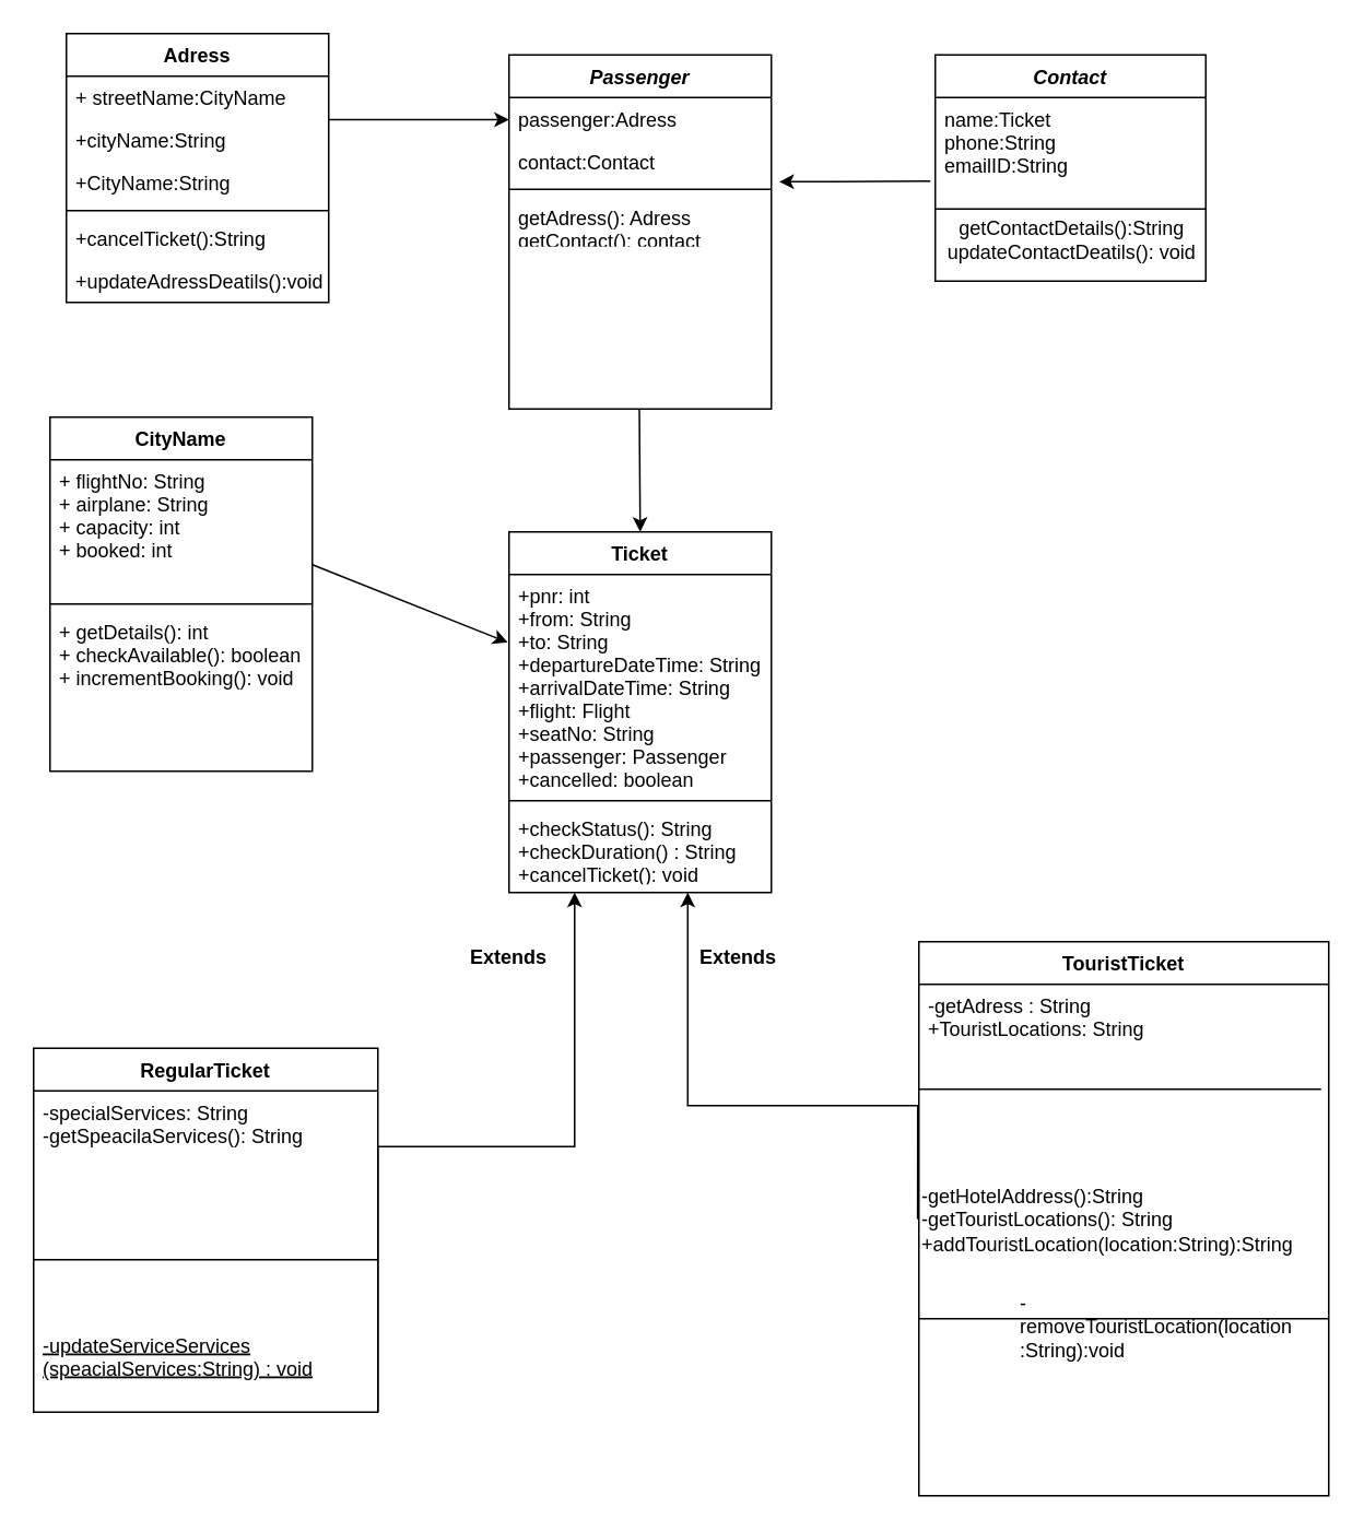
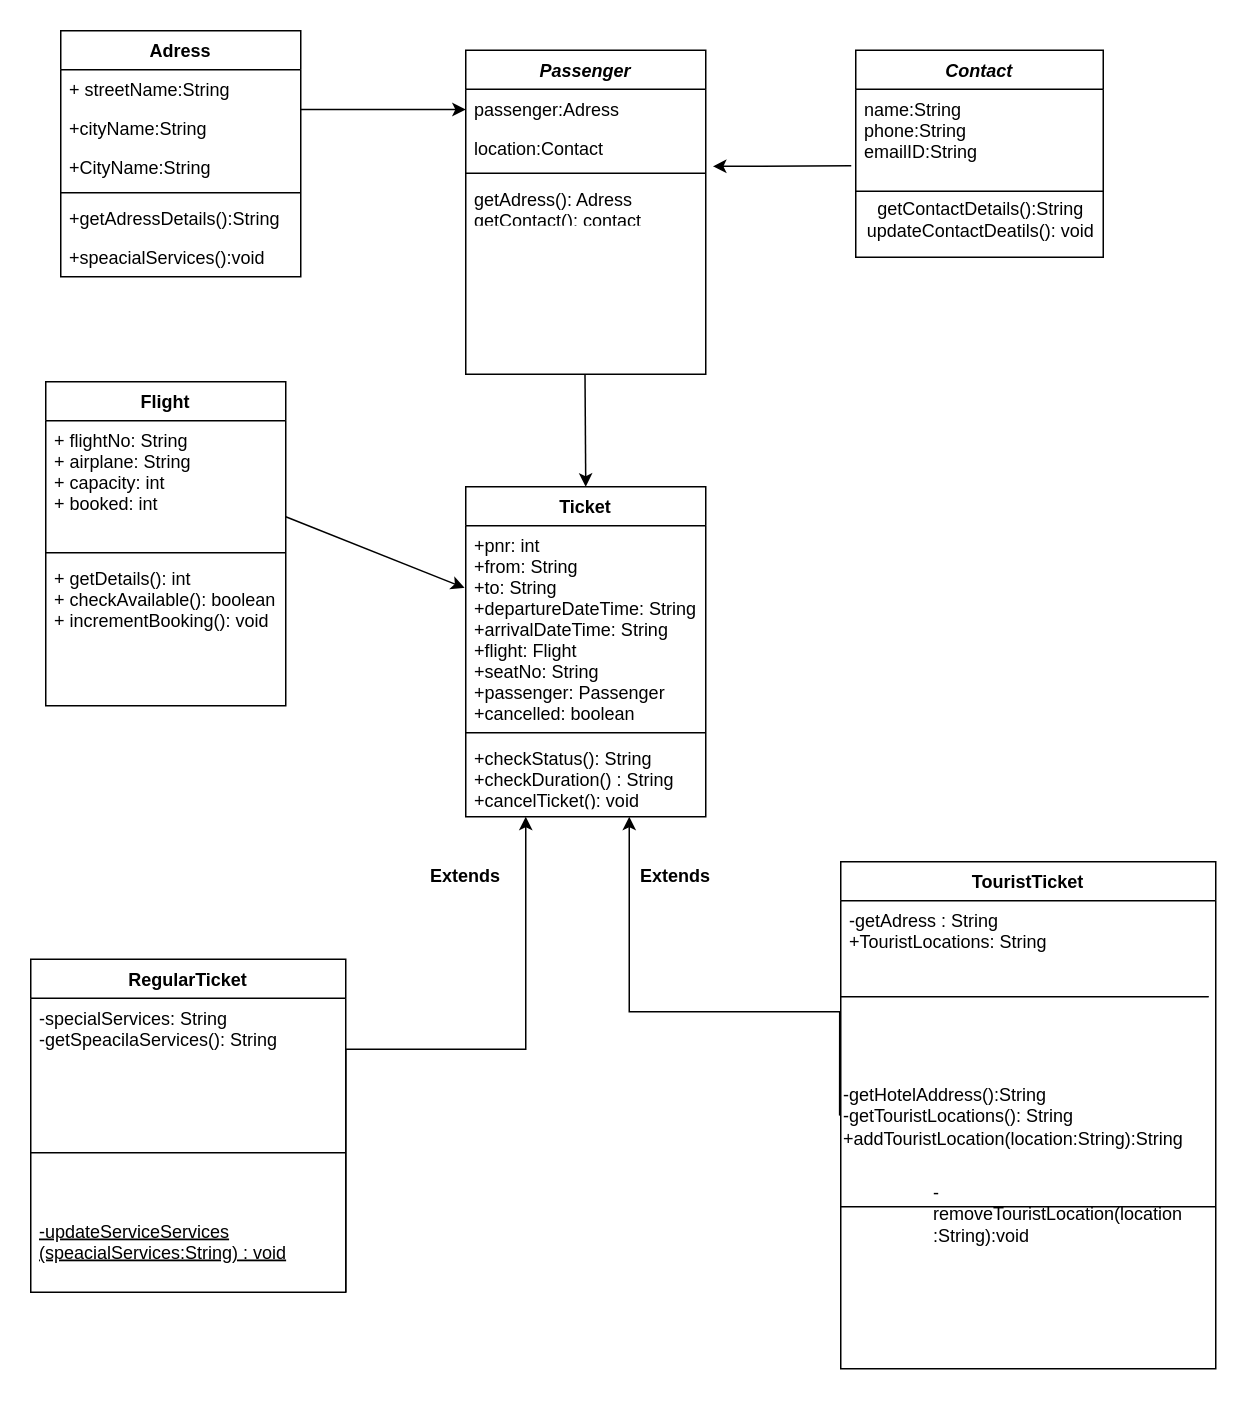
- <mxCell id="19" value="+ streetName:CityName" style="text;align=left;verticalAlign=top;spacingLeft=4;spacingRight=4;overflow=hidden;rotatable=0;points=[[0,0.5],[1,0.5]];portConstraint=eastwest;" vertex="1" parent="18"><mxGeometry y="26" width="160" height="26" as="geometry" /></mxCell>
+ <mxCell id="19" value="+ streetName:String" style="text;align=left;verticalAlign=top;spacingLeft=4;spacingRight=4;overflow=hidden;rotatable=0;points=[[0,0.5],[1,0.5]];portConstraint=eastwest;" vertex="1" parent="18"><mxGeometry y="26" width="160" height="26" as="geometry" /></mxCell>
- <mxCell id="3" value="name:Ticket&#10;phone:String&#10;emailID:String" style="text;align=left;verticalAlign=top;spacingLeft=4;spacingRight=4;overflow=hidden;rotatable=0;points=[[0,0.5],[1,0.5]];portConstraint=eastwest;" parent="2" vertex="1"><mxGeometry y="26" width="165" height="64" as="geometry" /></mxCell>
+ <mxCell id="3" value="name:String&#10;phone:String&#10;emailID:String" style="text;align=left;verticalAlign=top;spacingLeft=4;spacingRight=4;overflow=hidden;rotatable=0;points=[[0,0.5],[1,0.5]];portConstraint=eastwest;" parent="2" vertex="1"><mxGeometry y="26" width="165" height="64" as="geometry" /></mxCell>
- <mxCell id="15" value="contact:Contact" style="text;align=left;verticalAlign=top;spacingLeft=4;spacingRight=4;overflow=hidden;rotatable=0;points=[[0,0.5],[1,0.5]];portConstraint=eastwest;rounded=0;shadow=0;html=0;" parent="13" vertex="1"><mxGeometry y="52" width="160" height="26" as="geometry" /></mxCell>
+ <mxCell id="15" value="location:Contact" style="text;align=left;verticalAlign=top;spacingLeft=4;spacingRight=4;overflow=hidden;rotatable=0;points=[[0,0.5],[1,0.5]];portConstraint=eastwest;rounded=0;shadow=0;html=0;" parent="13" vertex="1"><mxGeometry y="52" width="160" height="26" as="geometry" /></mxCell>
- <mxCell id="23" value="+cancelTicket():String" style="text;align=left;verticalAlign=top;spacingLeft=4;spacingRight=4;overflow=hidden;rotatable=0;points=[[0,0.5],[1,0.5]];portConstraint=eastwest;" vertex="1" parent="18"><mxGeometry y="112" width="160" height="26" as="geometry" /></mxCell>
+ <mxCell id="23" value="+getAdressDetails():String" style="text;align=left;verticalAlign=top;spacingLeft=4;spacingRight=4;overflow=hidden;rotatable=0;points=[[0,0.5],[1,0.5]];portConstraint=eastwest;" vertex="1" parent="18"><mxGeometry y="112" width="160" height="26" as="geometry" /></mxCell>
- <mxCell id="24" value="+updateAdressDeatils():void" style="text;align=left;verticalAlign=top;spacingLeft=4;spacingRight=4;overflow=hidden;rotatable=0;points=[[0,0.5],[1,0.5]];portConstraint=eastwest;" vertex="1" parent="18"><mxGeometry y="138" width="160" height="26" as="geometry" /></mxCell>
+ <mxCell id="24" value="+speacialServices():void" style="text;align=left;verticalAlign=top;spacingLeft=4;spacingRight=4;overflow=hidden;rotatable=0;points=[[0,0.5],[1,0.5]];portConstraint=eastwest;" vertex="1" parent="18"><mxGeometry y="138" width="160" height="26" as="geometry" /></mxCell>
- <mxCell id="29" value="CityName" style="swimlane;fontStyle=1;align=center;verticalAlign=top;childLayout=stackLayout;horizontal=1;startSize=26;horizontalStack=0;resizeParent=1;resizeLast=0;collapsible=1;marginBottom=0;rounded=0;shadow=0;strokeWidth=1;" vertex="1" parent="1"><mxGeometry x="30" y="254" width="160" height="216" as="geometry"><mxRectangle x="550" y="140" width="160" height="26" as="alternateBounds" /></mxGeometry></mxCell>
+ <mxCell id="29" value="Flight" style="swimlane;fontStyle=1;align=center;verticalAlign=top;childLayout=stackLayout;horizontal=1;startSize=26;horizontalStack=0;resizeParent=1;resizeLast=0;collapsible=1;marginBottom=0;rounded=0;shadow=0;strokeWidth=1;" vertex="1" parent="1"><mxGeometry x="30" y="254" width="160" height="216" as="geometry"><mxRectangle x="550" y="140" width="160" height="26" as="alternateBounds" /></mxGeometry></mxCell>
